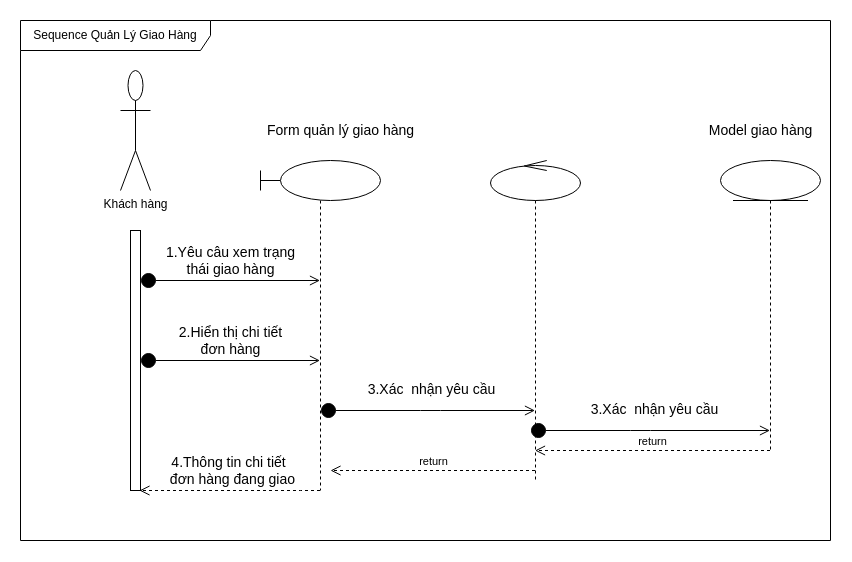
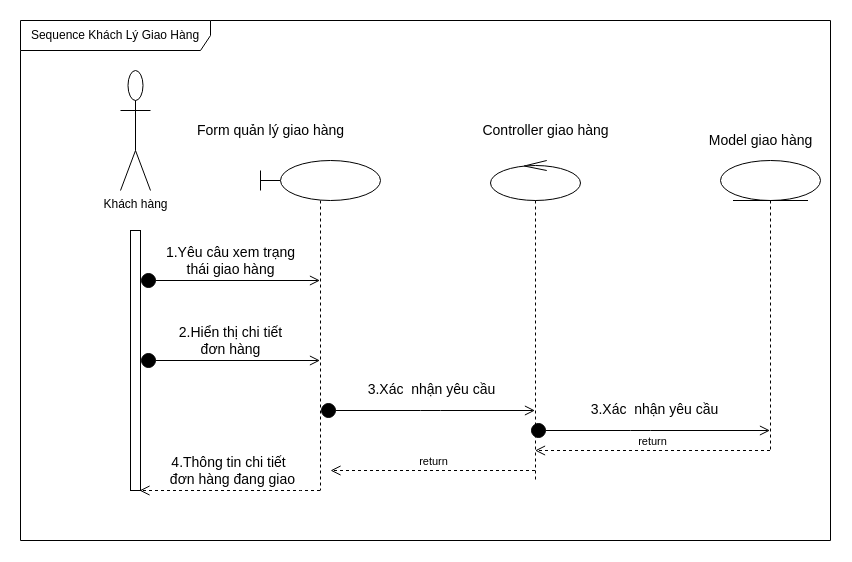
- <mxCell id="14" value="Sequence Quản Lý Giao Hàng" style="shape=umlFrame;whiteSpace=wrap;html=1;width=190;height=30;" vertex="1" parent="1"><mxGeometry y="20" width="810" height="520" as="geometry" x="20" /></mxCell>
+ <mxCell id="14" value="Sequence Khách Lý Giao Hàng" style="shape=umlFrame;whiteSpace=wrap;html=1;width=190;height=30;" vertex="1" parent="1"><mxGeometry y="20" width="810" height="520" as="geometry" x="20" /></mxCell>
- <mxCell id="15" value="&lt;font style=&quot;font-size: 14px&quot;&gt;Form quản lý giao hàng&lt;/font&gt;" style="text;html=1;align=center;verticalAlign=middle;resizable=0;points=[];autosize=1;" vertex="1" parent="1"><mxGeometry x="260" y="120" width="160" height="20" as="geometry" /></mxCell>
+ <mxCell id="15" value="&lt;font style=&quot;font-size: 14px&quot;&gt;Form quản lý giao hàng&lt;/font&gt;" style="text;html=1;align=center;verticalAlign=middle;resizable=0;points=[];autosize=1;" vertex="1" parent="1"><mxGeometry x="190" y="120" width="160" height="20" as="geometry" /></mxCell>
+ <mxCell id="16" value="&lt;font style=&quot;font-size: 14px&quot;&gt;Controller giao hàng&lt;/font&gt;" style="text;html=1;align=center;verticalAlign=middle;resizable=0;points=[];autosize=1;" vertex="1" parent="1"><mxGeometry x="475" y="120" width="140" height="20" as="geometry" /></mxCell>
- <mxCell id="17" value="&lt;font style=&quot;font-size: 14px&quot;&gt;Model giao hàng&lt;/font&gt;" style="text;html=1;align=center;verticalAlign=middle;resizable=0;points=[];autosize=1;" vertex="1" parent="1"><mxGeometry x="700" y="120" width="120" height="20" as="geometry" /></mxCell>
+ <mxCell id="17" value="&lt;font style=&quot;font-size: 14px&quot;&gt;Model giao hàng&lt;/font&gt;" style="text;html=1;align=center;verticalAlign=middle;resizable=0;points=[];autosize=1;" vertex="1" parent="1"><mxGeometry x="700" y="130" width="120" height="20" as="geometry" /></mxCell>
